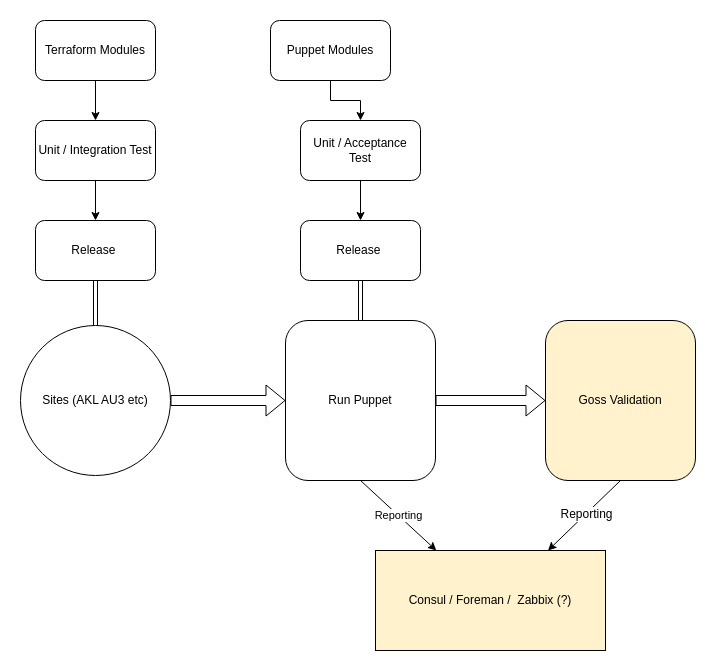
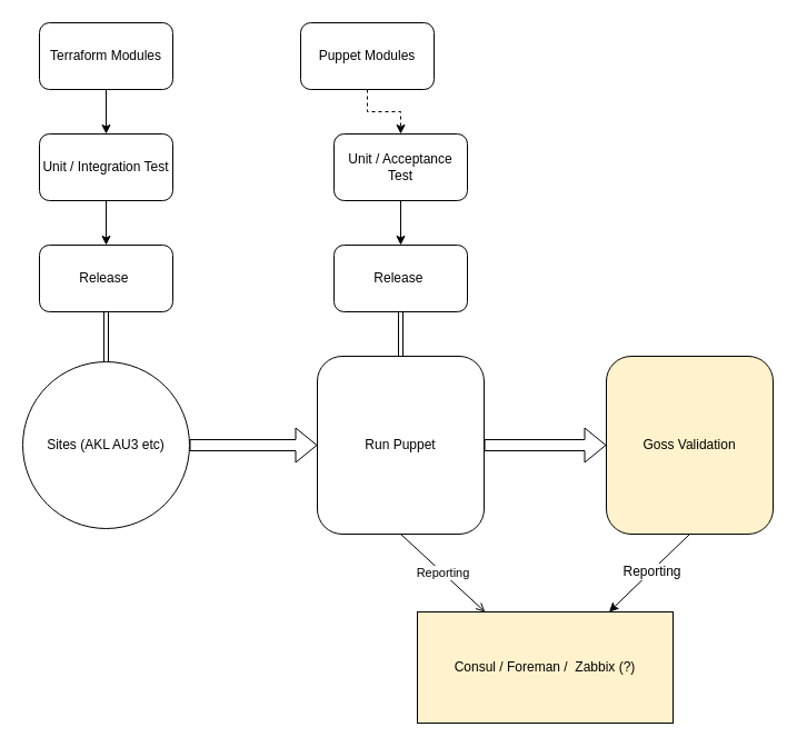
- <mxCell id="18" value="" style="edgeStyle=orthogonalEdgeStyle;rounded=0;orthogonalLoop=1;jettySize=auto;html=1;" edge="1" source="11" target="12" parent="1"><mxGeometry relative="1" as="geometry" /></mxCell>
+ <mxCell id="18" value="" style="edgeStyle=orthogonalEdgeStyle;rounded=0;orthogonalLoop=1;jettySize=auto;html=1;dashed=1;" edge="1" source="11" target="12" parent="1"><mxGeometry relative="1" as="geometry" /></mxCell>
- <mxCell id="22" value="Reporting" style="endArrow=classic;html=1;exitX=0.5;exitY=1;exitDx=0;exitDy=0;" edge="1" parent="1" source="20" target="23"><mxGeometry width="50" height="50" relative="1" as="geometry"><mxPoint x="25" y="550" as="sourcePoint" /><mxPoint x="387.5" y="520" as="targetPoint" /></mxGeometry></mxCell>
+ <mxCell id="22" value="Reporting" style="endArrow=open;html=1;exitX=0.5;exitY=1;exitDx=0;exitDy=0;" edge="1" parent="1" source="20" target="23"><mxGeometry width="50" height="50" relative="1" as="geometry"><mxPoint x="25" y="550" as="sourcePoint" /><mxPoint x="387.5" y="520" as="targetPoint" /></mxGeometry></mxCell>
